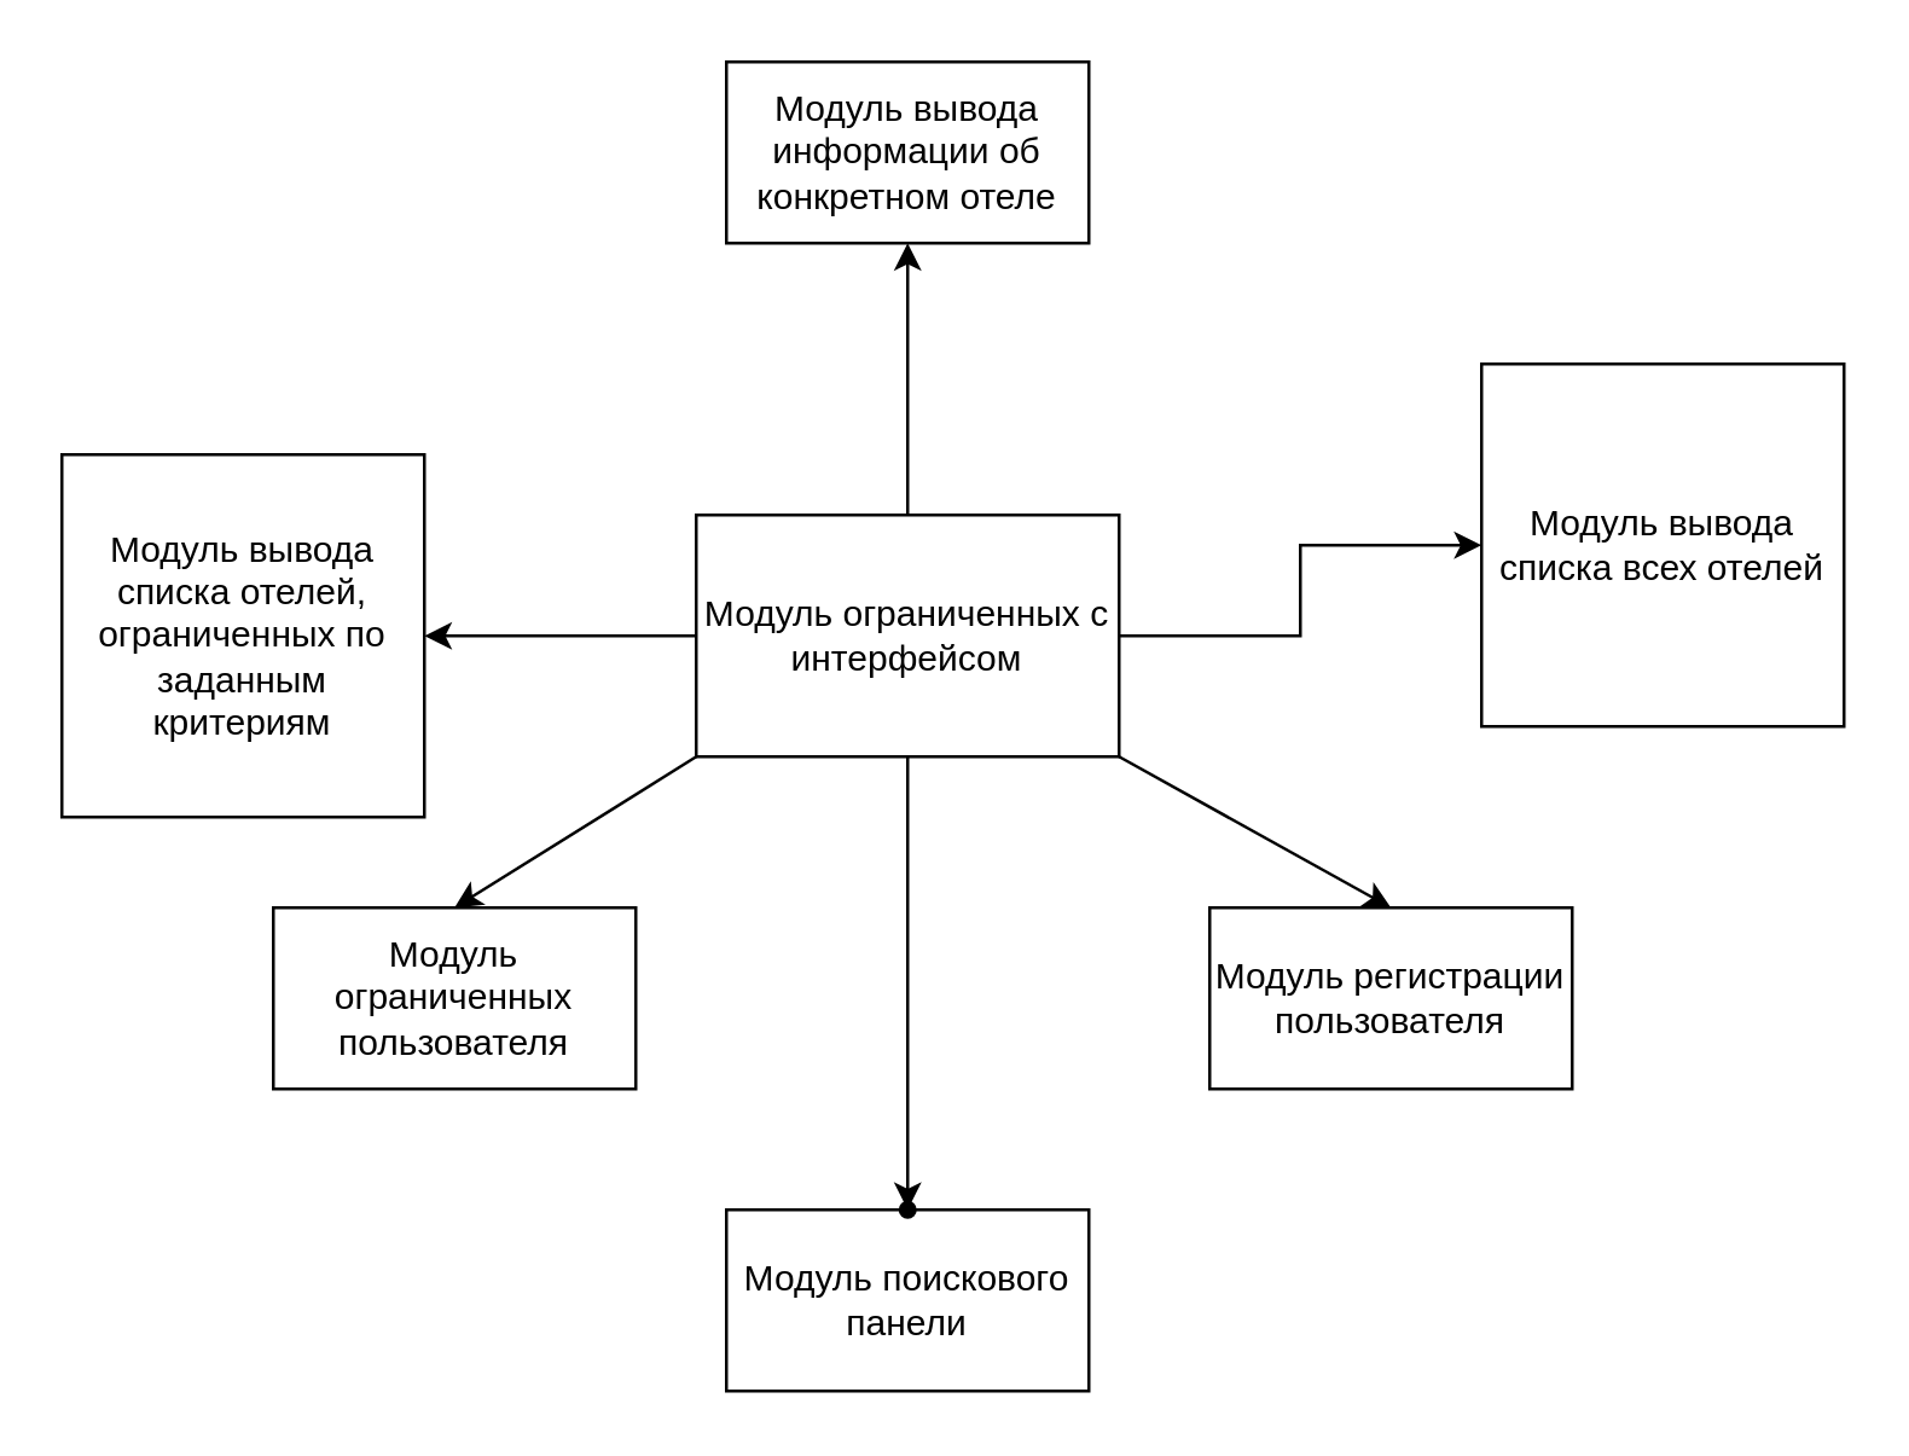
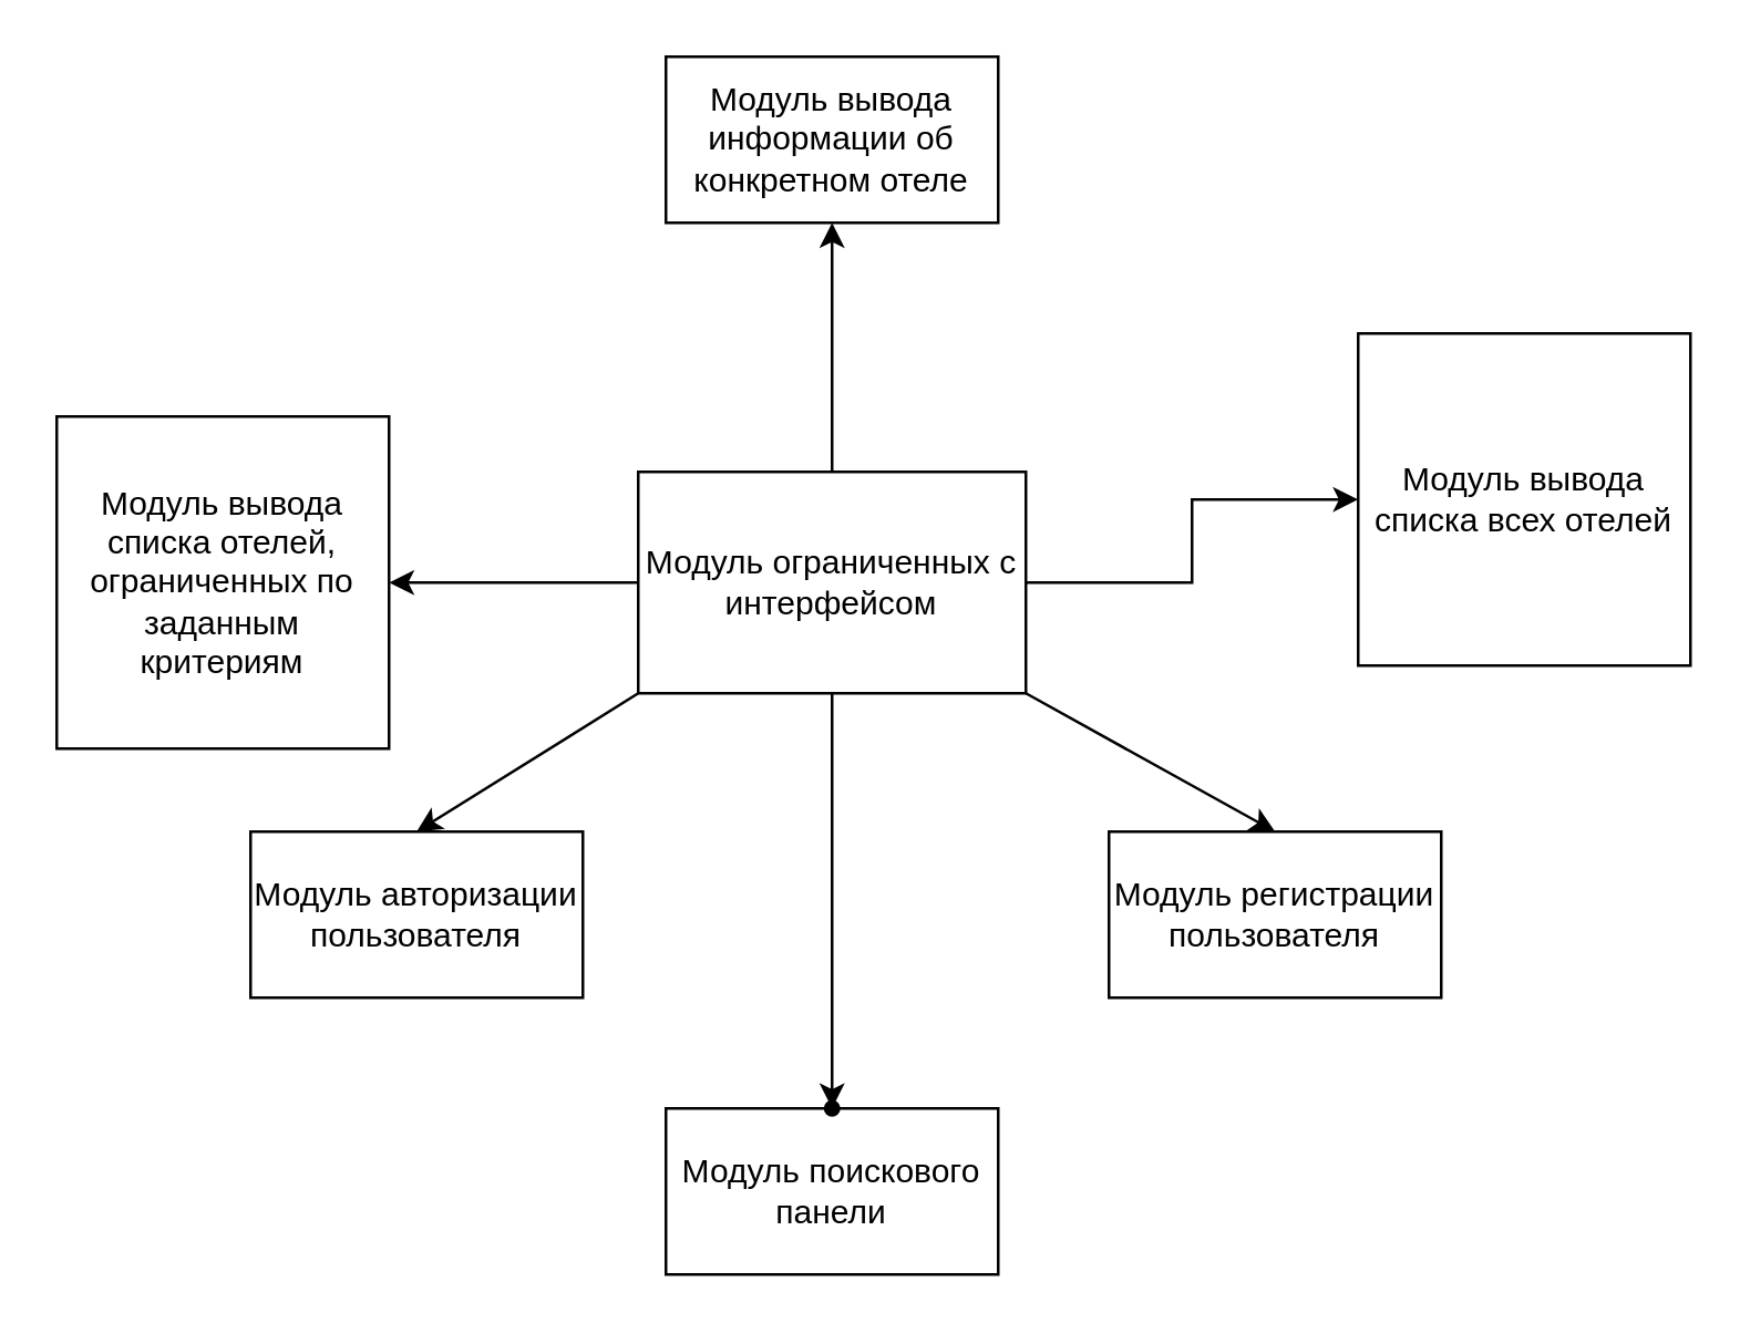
- <mxCell id="10" value="Модуль ограниченных пользователя" style="rounded=0;whiteSpace=wrap;html=1;" vertex="1" parent="1"><mxGeometry x="90" y="300" width="120" height="60" as="geometry" /></mxCell>
+ <mxCell id="10" value="Модуль авторизации пользователя" style="rounded=0;whiteSpace=wrap;html=1;" vertex="1" parent="1"><mxGeometry x="90" y="300" width="120" height="60" as="geometry" /></mxCell>
